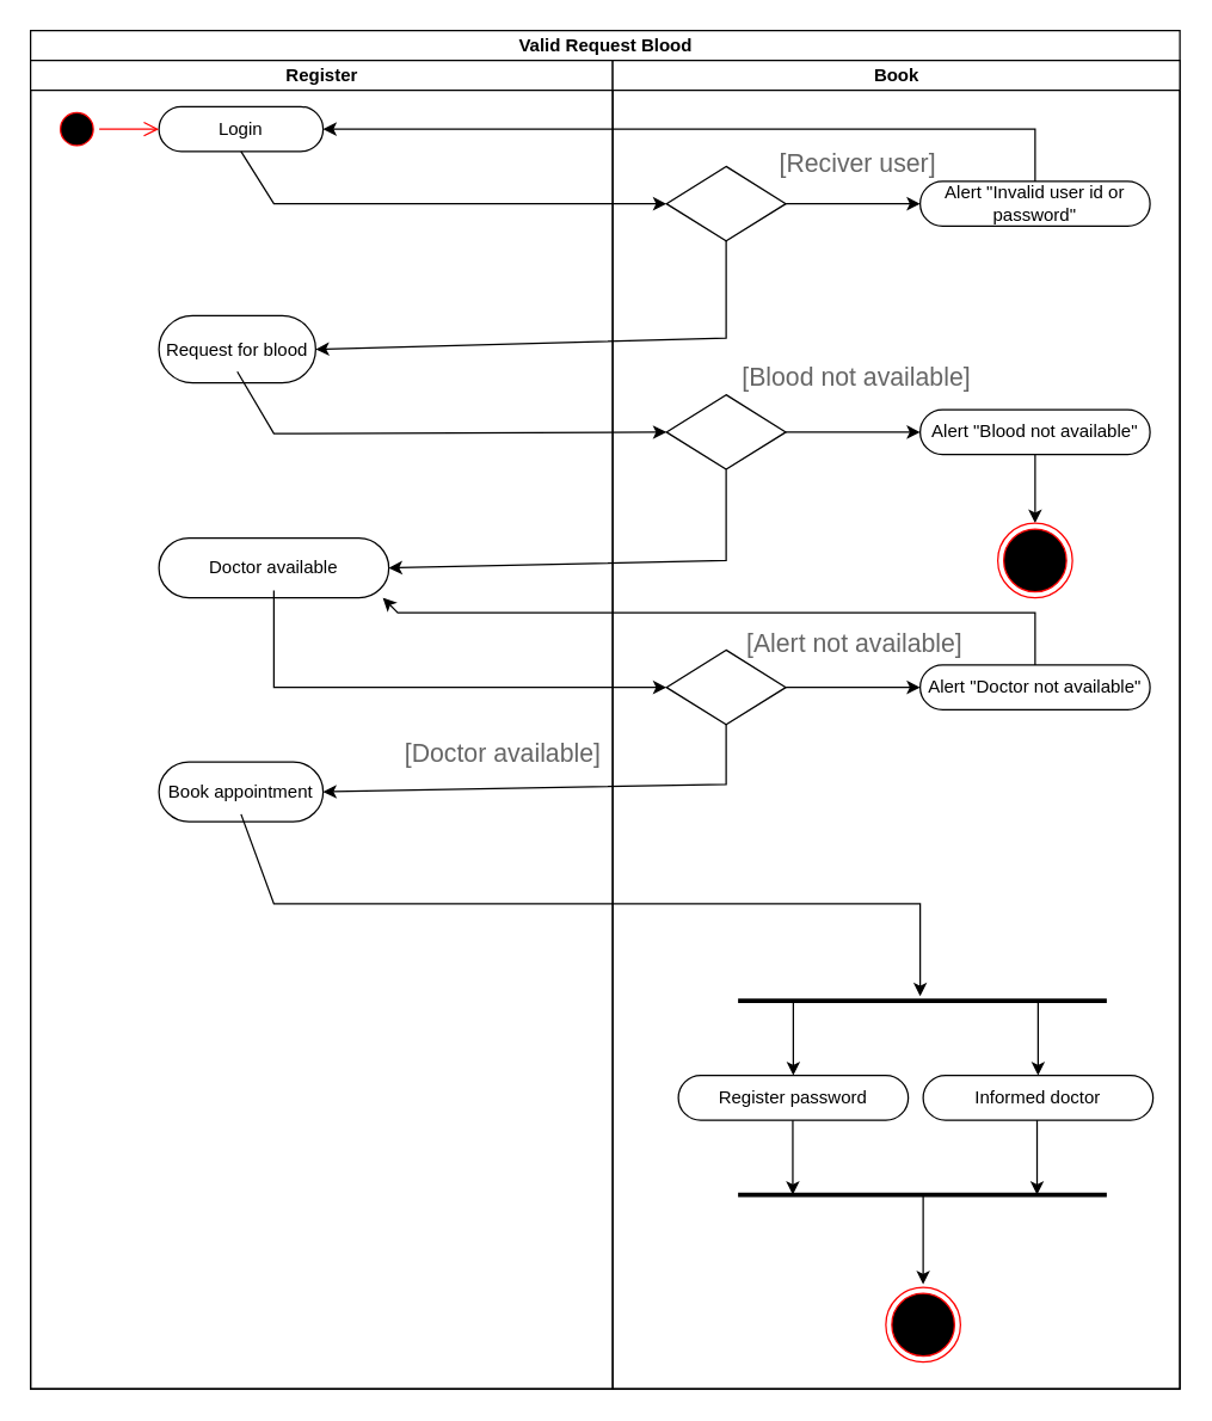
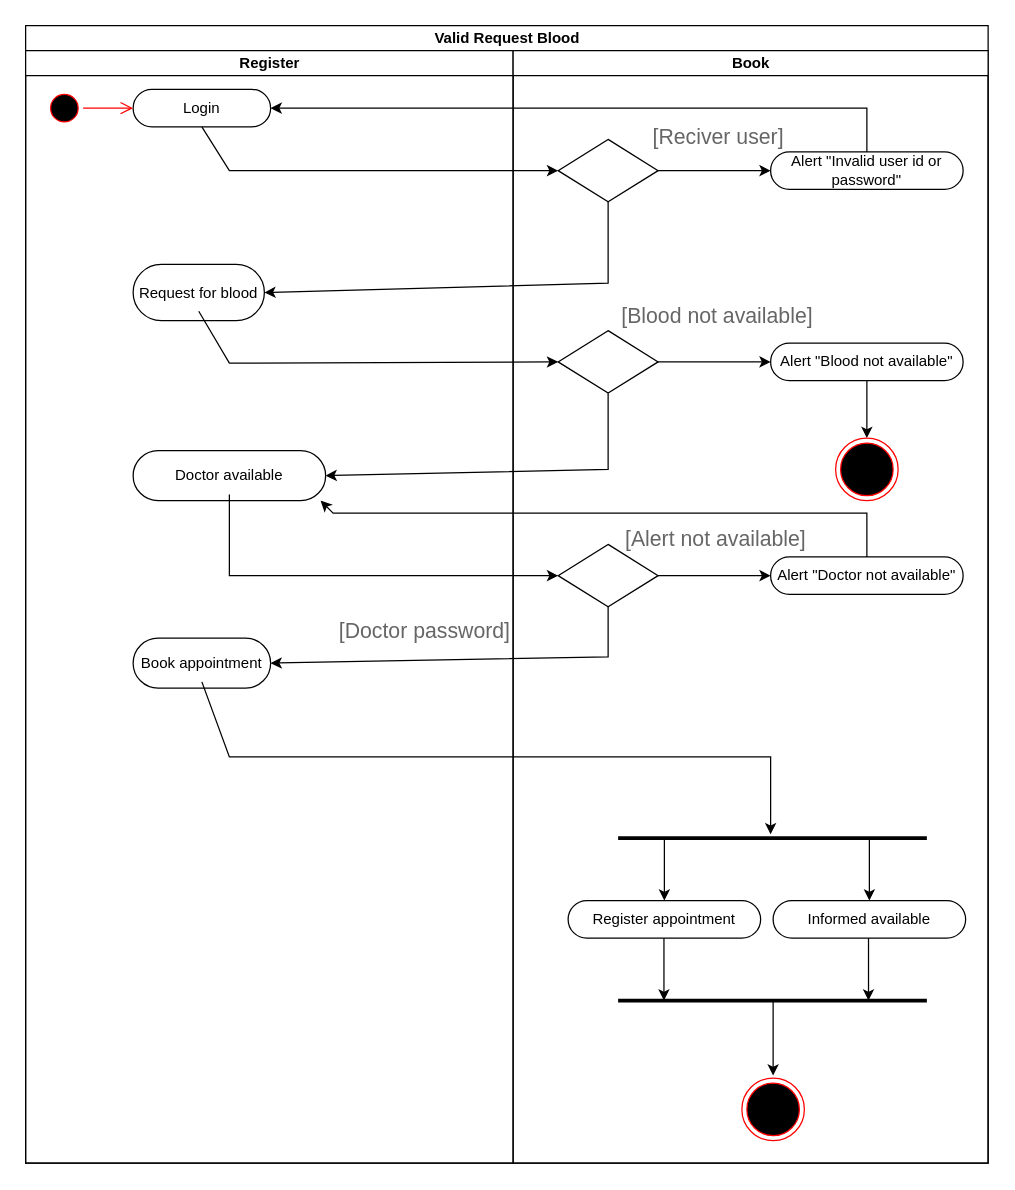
- <mxCell id="12" value="[Doctor available]" style="strokeWidth=1;shadow=0;dashed=0;align=center;html=1;shape=mxgraph.mockup.text.textBox;fontColor=#666666;align=left;fontSize=17;spacingLeft=4;spacingTop=-3;whiteSpace=wrap;strokeColor=none;mainText=;fillColor=none;movable=0;resizable=0;rotatable=0;deletable=0;editable=0;locked=1;connectable=0;" vertex="1" parent="5"><mxGeometry x="245" y="446" width="166" height="40" as="geometry" /></mxCell>
+ <mxCell id="12" value="[Doctor password]" style="strokeWidth=1;shadow=0;dashed=0;align=center;html=1;shape=mxgraph.mockup.text.textBox;fontColor=#666666;align=left;fontSize=17;spacingLeft=4;spacingTop=-3;whiteSpace=wrap;strokeColor=none;mainText=;fillColor=none;movable=0;resizable=0;rotatable=0;deletable=0;editable=0;locked=1;connectable=0;" vertex="1" parent="5"><mxGeometry x="245" y="446" width="166" height="40" as="geometry" /></mxCell>
- <mxCell id="37" value="Register password" style="html=1;dashed=0;whiteSpace=wrap;shape=mxgraph.dfd.start;movable=0;resizable=0;rotatable=0;deletable=0;editable=0;locked=1;connectable=0;" vertex="1" parent="1"><mxGeometry x="454" y="720" width="154" height="30" as="geometry" /></mxCell>
+ <mxCell id="37" value="Register appointment" style="html=1;dashed=0;whiteSpace=wrap;shape=mxgraph.dfd.start;movable=0;resizable=0;rotatable=0;deletable=0;editable=0;locked=1;connectable=0;" vertex="1" parent="1"><mxGeometry x="454" y="720" width="154" height="30" as="geometry" /></mxCell>
- <mxCell id="38" value="Informed doctor" style="html=1;dashed=0;whiteSpace=wrap;shape=mxgraph.dfd.start;movable=0;resizable=0;rotatable=0;deletable=0;editable=0;locked=1;connectable=0;" vertex="1" parent="1"><mxGeometry x="618" y="720" width="154" height="30" as="geometry" /></mxCell>
+ <mxCell id="38" value="Informed available" style="html=1;dashed=0;whiteSpace=wrap;shape=mxgraph.dfd.start;movable=0;resizable=0;rotatable=0;deletable=0;editable=0;locked=1;connectable=0;" vertex="1" parent="1"><mxGeometry x="618" y="720" width="154" height="30" as="geometry" /></mxCell>
